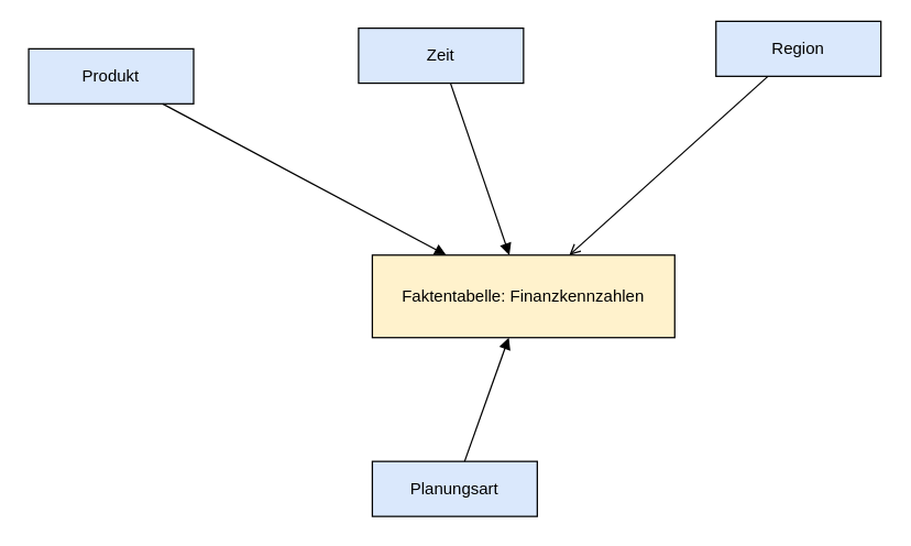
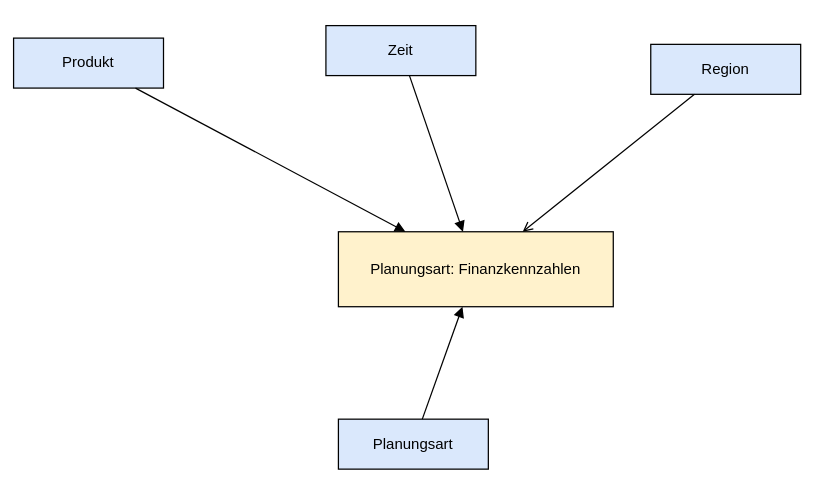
- <mxCell id="5" value="Region" style="shape=rectangle;whiteSpace=wrap;fillColor=#dae8fc;" vertex="1" parent="1"><mxGeometry x="520" y="15" width="120" height="40" as="geometry" /></mxCell>
+ <mxCell id="5" value="Region" style="shape=rectangle;whiteSpace=wrap;fillColor=#dae8fc;" vertex="1" parent="1"><mxGeometry x="520" y="35" width="120" height="40" as="geometry" /></mxCell>
- <mxCell id="3" value="Produkt" style="shape=rectangle;whiteSpace=wrap;fillColor=#dae8fc;" vertex="1" parent="1"><mxGeometry x="20" y="35" width="120" height="40" as="geometry" /></mxCell>
+ <mxCell id="3" value="Produkt" style="shape=rectangle;whiteSpace=wrap;fillColor=#dae8fc;" vertex="1" parent="1"><mxGeometry x="10" y="30" width="120" height="40" as="geometry" /></mxCell>
- <mxCell id="2" value="Faktentabelle: Finanzkennzahlen" style="shape=rectangle;whiteSpace=wrap;fillColor=#fff2cc;" vertex="1" parent="1"><mxGeometry x="270" y="185" width="220" height="60" as="geometry" /></mxCell>
+ <mxCell id="2" value="Planungsart: Finanzkennzahlen" style="shape=rectangle;whiteSpace=wrap;fillColor=#fff2cc;" vertex="1" parent="1"><mxGeometry x="270" y="185" width="220" height="60" as="geometry" /></mxCell>
